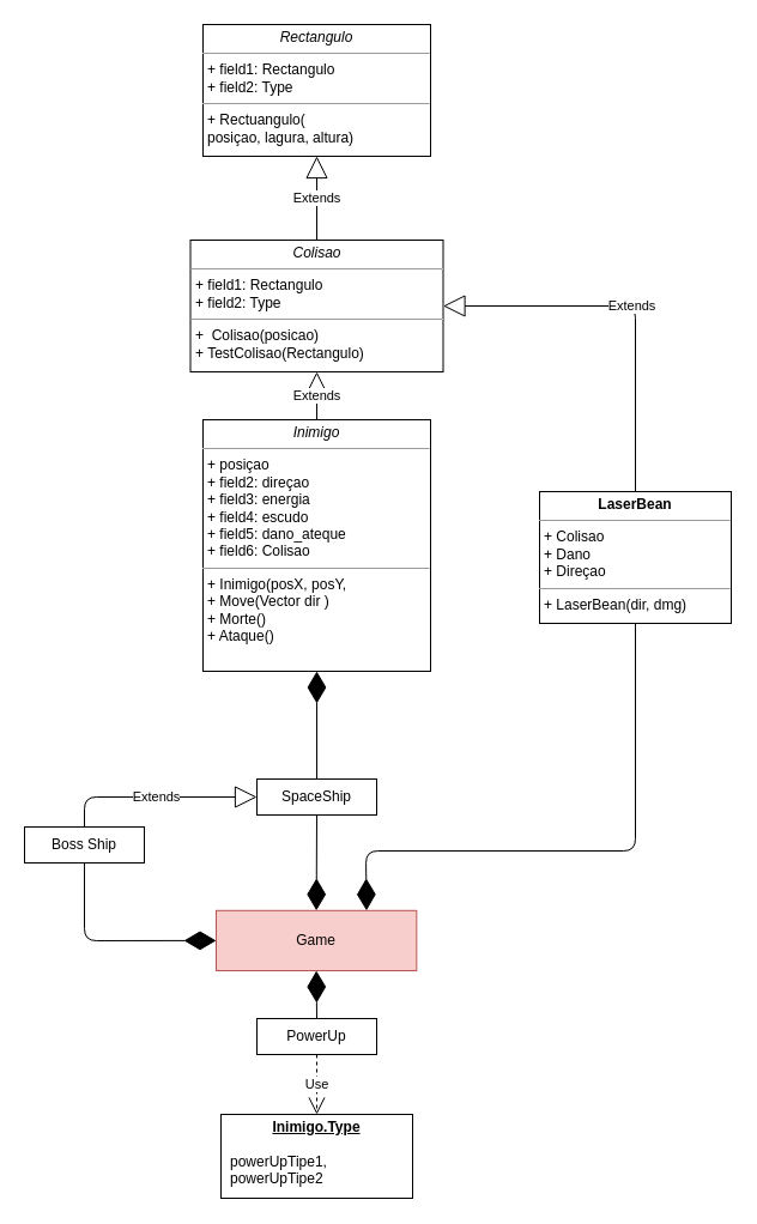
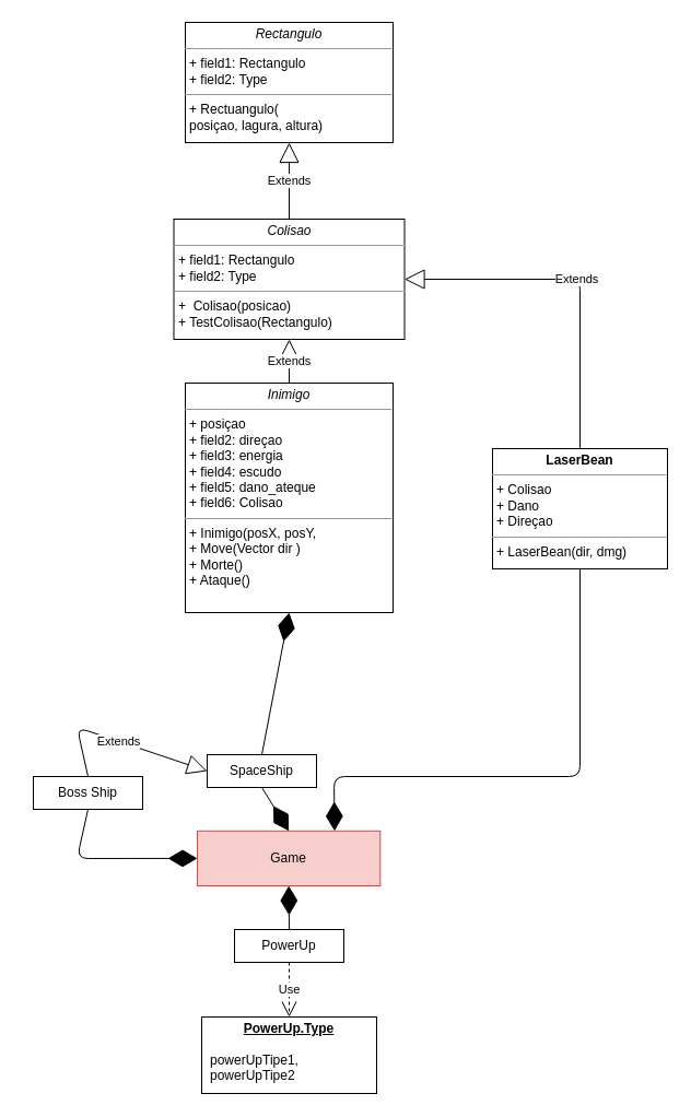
- <mxCell id="2" value="SpaceShip" style="rounded=0;whiteSpace=wrap;html=1;" vertex="1" parent="1"><mxGeometry x="214" y="650" width="100" height="30" as="geometry" /></mxCell>
+ <mxCell id="2" value="SpaceShip" style="rounded=0;whiteSpace=wrap;html=1;" vertex="1" parent="1"><mxGeometry x="189" y="690" width="100" height="30" as="geometry" /></mxCell>
- <mxCell id="14" value="Boss Ship" style="rounded=0;whiteSpace=wrap;html=1;" vertex="1" parent="1"><mxGeometry x="20" y="690" width="100" height="30" as="geometry" /></mxCell>
+ <mxCell id="14" value="Boss Ship" style="rounded=0;whiteSpace=wrap;html=1;" vertex="1" parent="1"><mxGeometry x="30" y="710" width="100" height="30" as="geometry" /></mxCell>
- <mxCell id="17" value="&lt;p style=&quot;margin: 0px ; margin-top: 4px ; text-align: center ; text-decoration: underline&quot;&gt;&lt;b&gt;Inimigo.Type&lt;/b&gt;&lt;/p&gt;&lt;p style=&quot;margin: 0px ; margin-left: 8px&quot;&gt;&lt;br&gt;&lt;/p&gt;&lt;p style=&quot;margin: 0px ; margin-left: 8px&quot;&gt;powerUpTipe1,&lt;/p&gt;&lt;p style=&quot;margin: 0px ; margin-left: 8px&quot;&gt;powerUpTipe2&lt;br&gt;&lt;br&gt;&lt;/p&gt;" style="verticalAlign=top;align=left;overflow=fill;fontSize=12;fontFamily=Helvetica;html=1;" vertex="1" parent="1"><mxGeometry x="184" y="930" width="160" height="70" as="geometry" /></mxCell>
+ <mxCell id="17" value="&lt;p style=&quot;margin: 0px ; margin-top: 4px ; text-align: center ; text-decoration: underline&quot;&gt;&lt;b&gt;PowerUp.Type&lt;/b&gt;&lt;/p&gt;&lt;p style=&quot;margin: 0px ; margin-left: 8px&quot;&gt;&lt;br&gt;&lt;/p&gt;&lt;p style=&quot;margin: 0px ; margin-left: 8px&quot;&gt;powerUpTipe1,&lt;/p&gt;&lt;p style=&quot;margin: 0px ; margin-left: 8px&quot;&gt;powerUpTipe2&lt;br&gt;&lt;br&gt;&lt;/p&gt;" style="verticalAlign=top;align=left;overflow=fill;fontSize=12;fontFamily=Helvetica;html=1;" vertex="1" parent="1"><mxGeometry x="184" y="930" width="160" height="70" as="geometry" /></mxCell>
